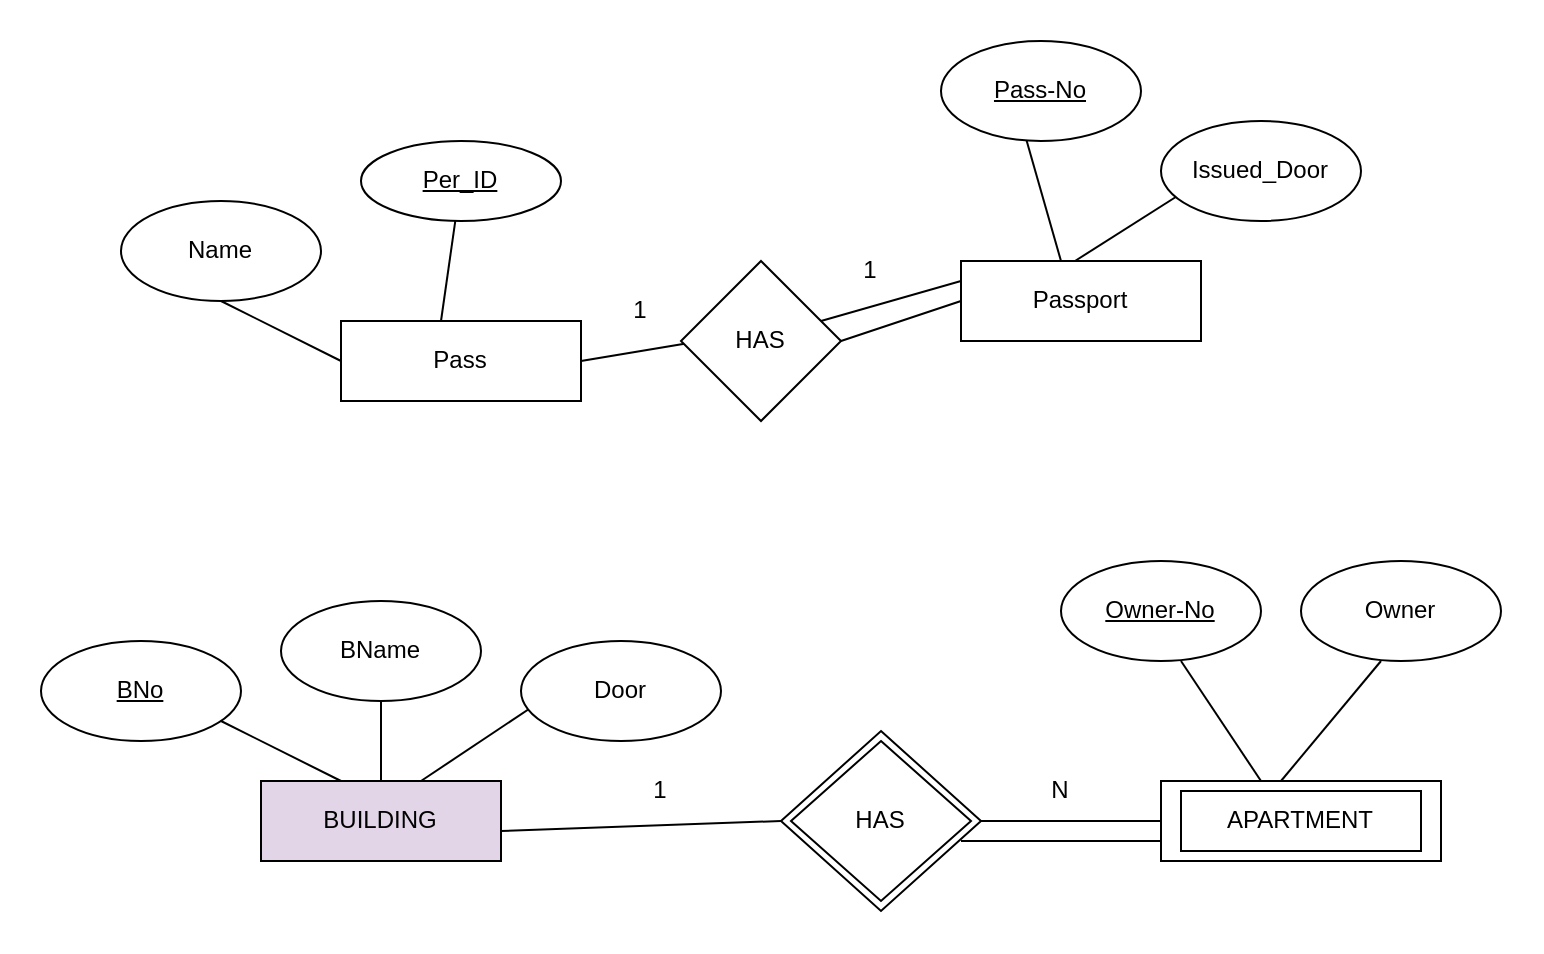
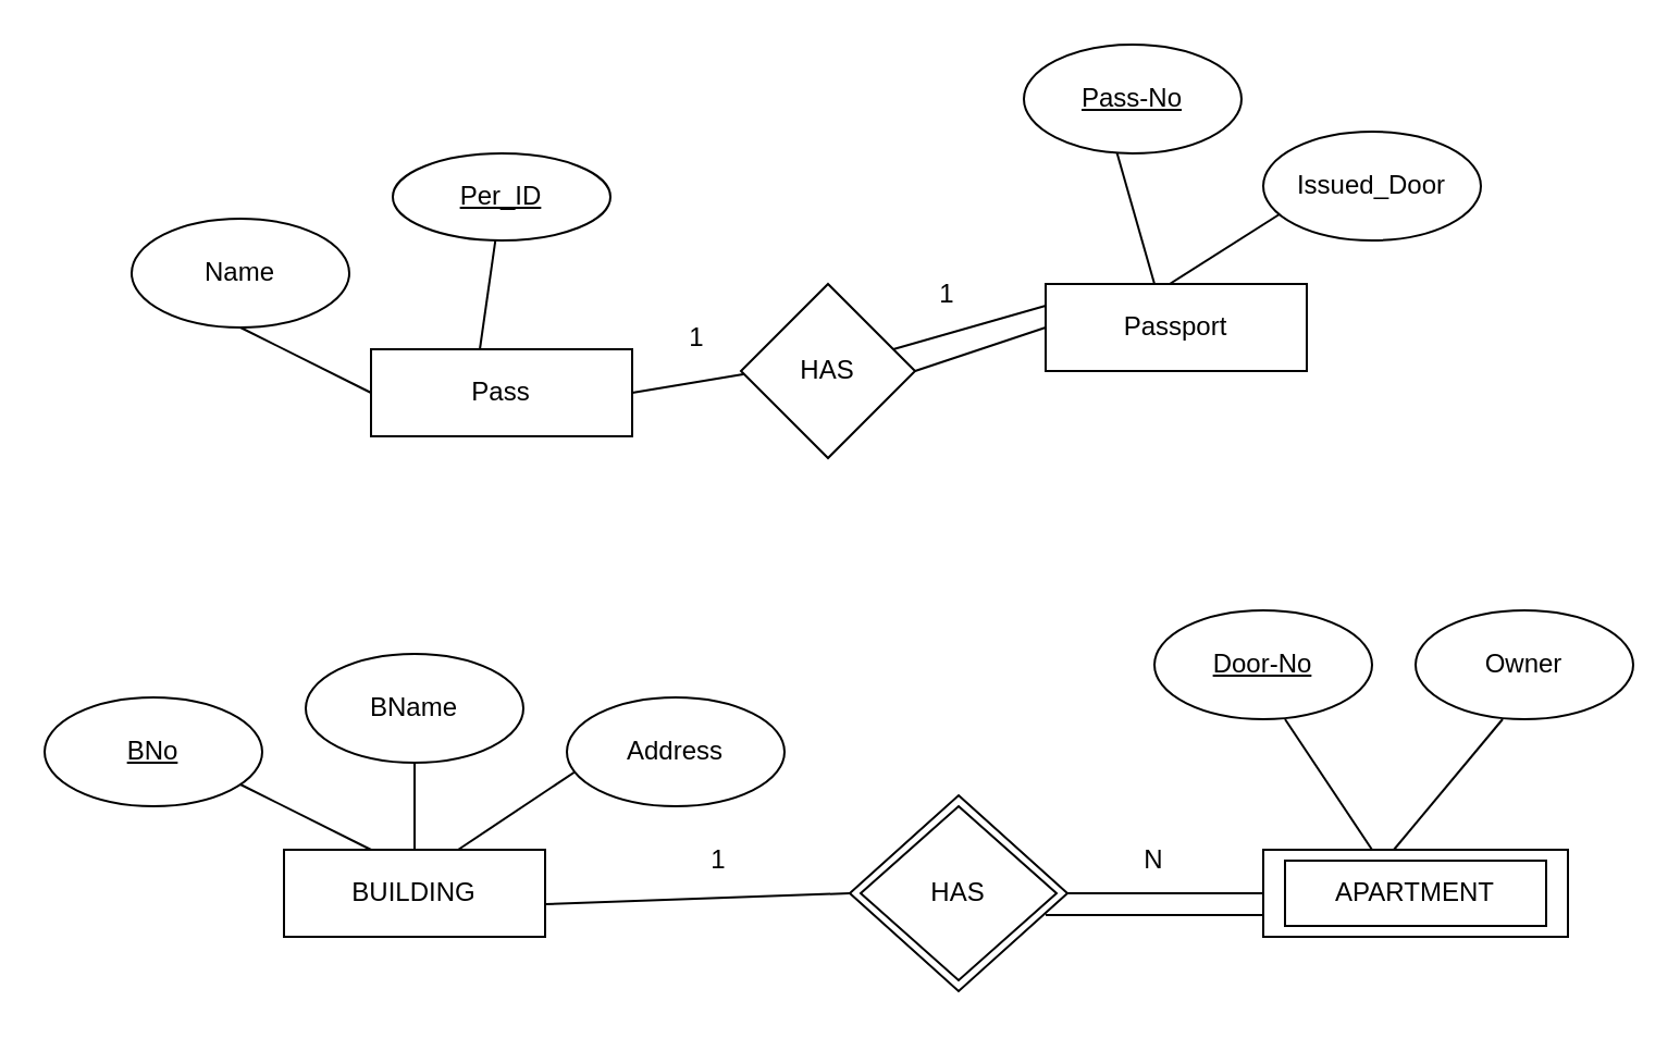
- <mxCell id="31" value="&lt;u&gt;Owner-No&lt;/u&gt;" style="ellipse;whiteSpace=wrap;html=1;" vertex="1" parent="1"><mxGeometry x="530" y="280" width="100" height="50" as="geometry" /></mxCell>
+ <mxCell id="31" value="&lt;u&gt;Door-No&lt;/u&gt;" style="ellipse;whiteSpace=wrap;html=1;" vertex="1" parent="1"><mxGeometry x="530" y="280" width="100" height="50" as="geometry" /></mxCell>
- <mxCell id="25" value="Door" style="ellipse;whiteSpace=wrap;html=1;" vertex="1" parent="1"><mxGeometry x="260" y="320" width="100" height="50" as="geometry" /></mxCell>
+ <mxCell id="25" value="Address" style="ellipse;whiteSpace=wrap;html=1;" vertex="1" parent="1"><mxGeometry x="260" y="320" width="100" height="50" as="geometry" /></mxCell>
- <mxCell id="18" value="BUILDING" style="rounded=0;whiteSpace=wrap;html=1;fillColor=#e1d5e7;" vertex="1" parent="1"><mxGeometry x="130" y="390" width="120" height="40" as="geometry" /></mxCell>
+ <mxCell id="18" value="BUILDING" style="rounded=0;whiteSpace=wrap;html=1;" vertex="1" parent="1"><mxGeometry x="130" y="390" width="120" height="40" as="geometry" /></mxCell>
